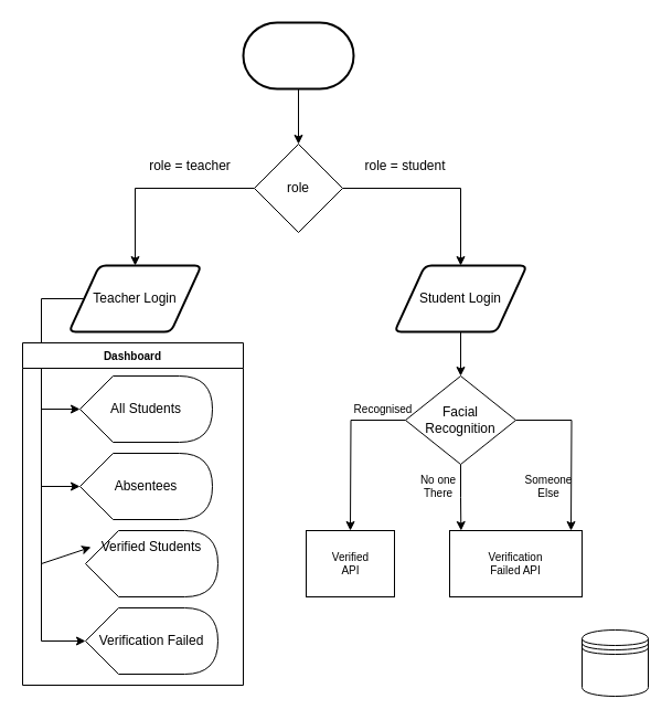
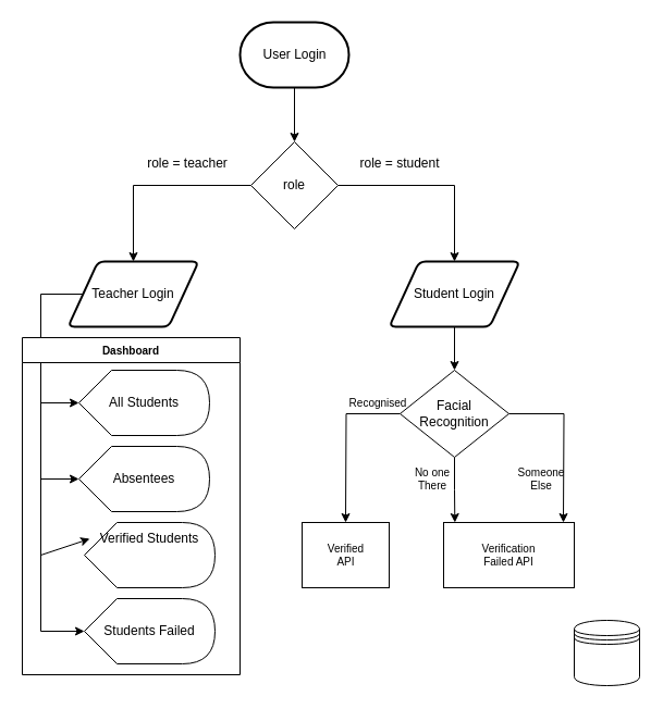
+ <mxCell id="20" value="User Login" style="text;html=1;strokeColor=none;fillColor=none;align=center;verticalAlign=middle;whiteSpace=wrap;rounded=0;" vertex="1" parent="1"><mxGeometry x="233" y="40" width="75" height="20" as="geometry" /></mxCell>
- <mxCell id="15" value="Verification Failed" style="text;html=1;strokeColor=none;fillColor=none;align=center;verticalAlign=middle;whiteSpace=wrap;rounded=0;" vertex="1" parent="1"><mxGeometry x="82" y="570" width="110" height="20" as="geometry" /></mxCell>
+ <mxCell id="15" value="Students Failed" style="text;html=1;strokeColor=none;fillColor=none;align=center;verticalAlign=middle;whiteSpace=wrap;rounded=0;" vertex="1" parent="1"><mxGeometry x="82" y="570" width="110" height="20" as="geometry" /></mxCell>
